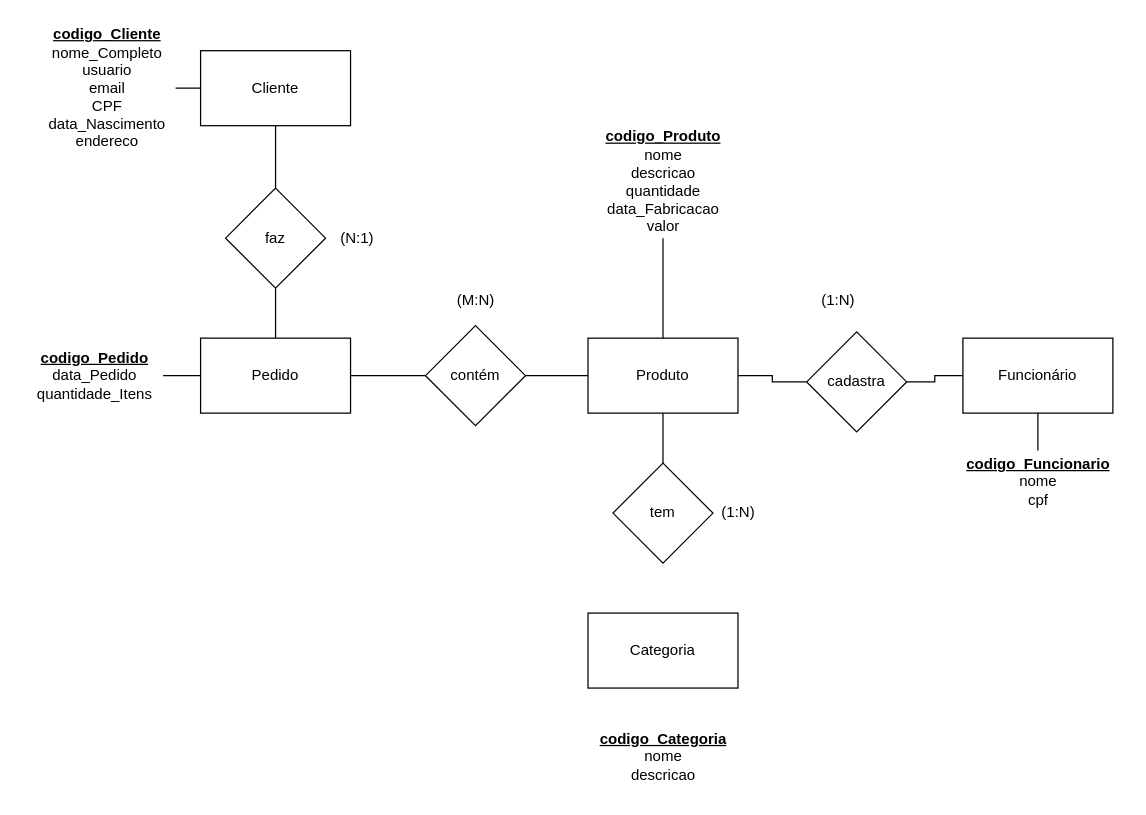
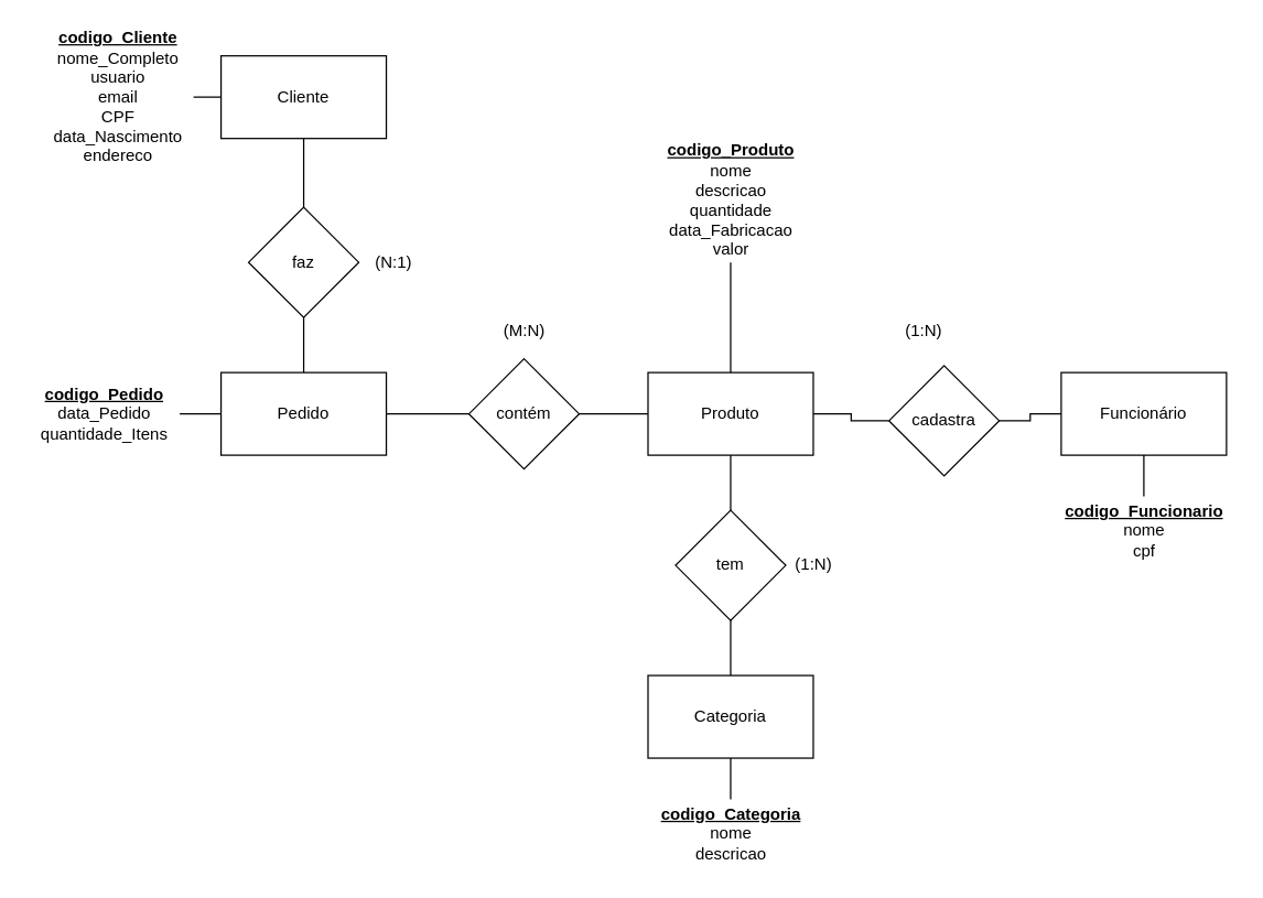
+ <mxCell id="6" value="" style="edgeStyle=orthogonalEdgeStyle;rounded=0;orthogonalLoop=1;jettySize=auto;html=1;endArrow=none;endFill=0;" parent="1" source="7" target="8" edge="1"><mxGeometry relative="1" as="geometry" /></mxCell>
+ <mxCell id="31" value="" style="edgeStyle=orthogonalEdgeStyle;rounded=0;orthogonalLoop=1;jettySize=auto;html=1;endArrow=none;endFill=0;" parent="1" source="32" target="8" edge="1"><mxGeometry relative="1" as="geometry" /></mxCell>
